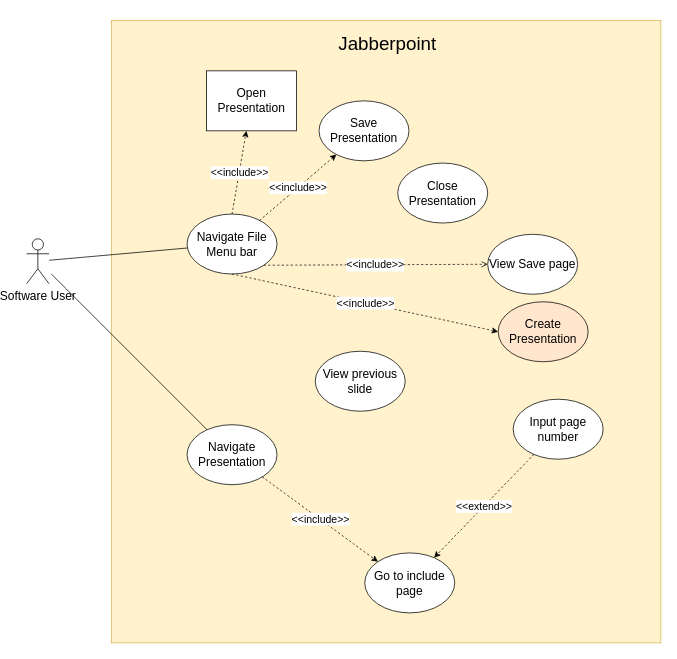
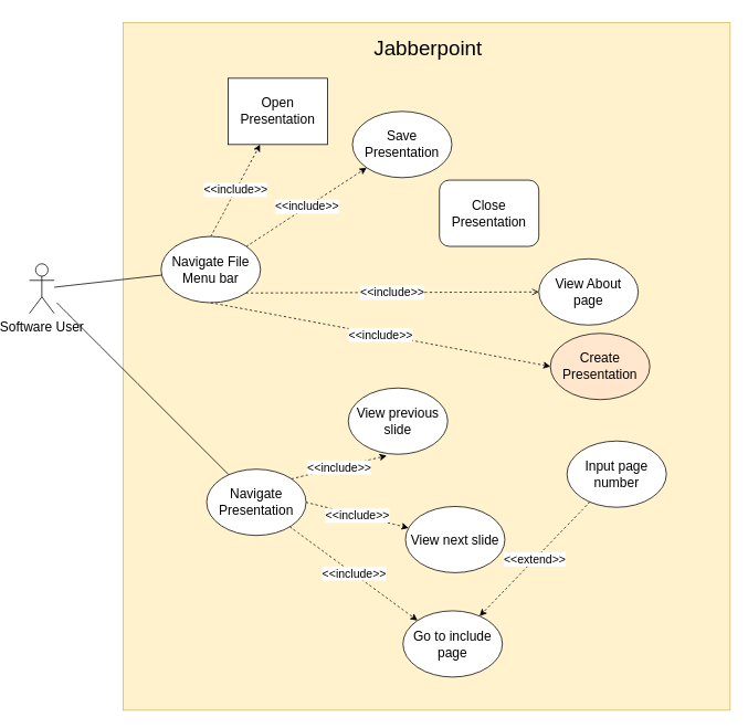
- <mxCell id="5" value="Close Presentation" style="ellipse;whiteSpace=wrap;html=1;fontSize=16;" vertex="1" parent="1"><mxGeometry x="515" y="217" width="120" height="80" as="geometry" /></mxCell>
+ <mxCell id="5" value="Close Presentation" style="whiteSpace=wrap;html=1;fontSize=16;rounded=1;" vertex="1" parent="1"><mxGeometry x="515" y="217" width="120" height="80" as="geometry" /></mxCell>
- <mxCell id="17" value="Navigate File Menu bar" style="ellipse;whiteSpace=wrap;html=1;fontSize=16;" vertex="1" parent="1"><mxGeometry x="234" y="285" width="120" height="80" as="geometry" /></mxCell>
+ <mxCell id="17" value="Navigate File Menu bar" style="ellipse;whiteSpace=wrap;html=1;fontSize=16;" vertex="1" parent="1"><mxGeometry x="179" y="285" width="120" height="80" as="geometry" /></mxCell>
- <mxCell id="19" value="View Save page" style="ellipse;whiteSpace=wrap;html=1;fontSize=16;" vertex="1" parent="1"><mxGeometry x="635" y="312" width="120" height="80" as="geometry" /></mxCell>
+ <mxCell id="19" value="View About page" style="ellipse;whiteSpace=wrap;html=1;fontSize=16;" vertex="1" parent="1"><mxGeometry x="635" y="312" width="120" height="80" as="geometry" /></mxCell>
+ <mxCell id="11" value="&amp;lt;&amp;lt;include&amp;gt;&amp;gt;" style="html=1;labelBackgroundColor=#ffffff;startArrow=none;startFill=0;startSize=6;endArrow=classic;endFill=1;endSize=6;jettySize=auto;orthogonalLoop=1;strokeWidth=1;dashed=1;fontSize=14;rounded=0;curved=1;entryX=0.386;entryY=1.021;entryDx=0;entryDy=0;exitX=1;exitY=0;exitDx=0;exitDy=0;entryPerimeter=0;" edge="1" parent="1" source="7" target="8"><mxGeometry width="60" height="60" relative="1" as="geometry"><mxPoint x="479.049" y="556.676" as="sourcePoint" /><mxPoint x="340.996" y="545.004" as="targetPoint" /></mxGeometry></mxCell>
+ <mxCell id="10" value="&amp;lt;&amp;lt;include&amp;gt;&amp;gt;" style="html=1;labelBackgroundColor=#ffffff;startArrow=none;startFill=0;startSize=6;endArrow=classic;endFill=1;endSize=6;jettySize=auto;orthogonalLoop=1;strokeWidth=1;dashed=1;fontSize=14;rounded=0;curved=1;exitX=1;exitY=0.5;exitDx=0;exitDy=0;" edge="1" parent="1" source="7" target="9"><mxGeometry width="60" height="60" relative="1" as="geometry"><mxPoint x="385" y="768" as="sourcePoint" /><mxPoint x="430" y="723" as="targetPoint" /></mxGeometry></mxCell>
+ <mxCell id="9" value="View next slide" style="ellipse;whiteSpace=wrap;html=1;fontSize=16;" vertex="1" parent="1"><mxGeometry x="474" y="611" width="120" height="80" as="geometry" /></mxCell>
